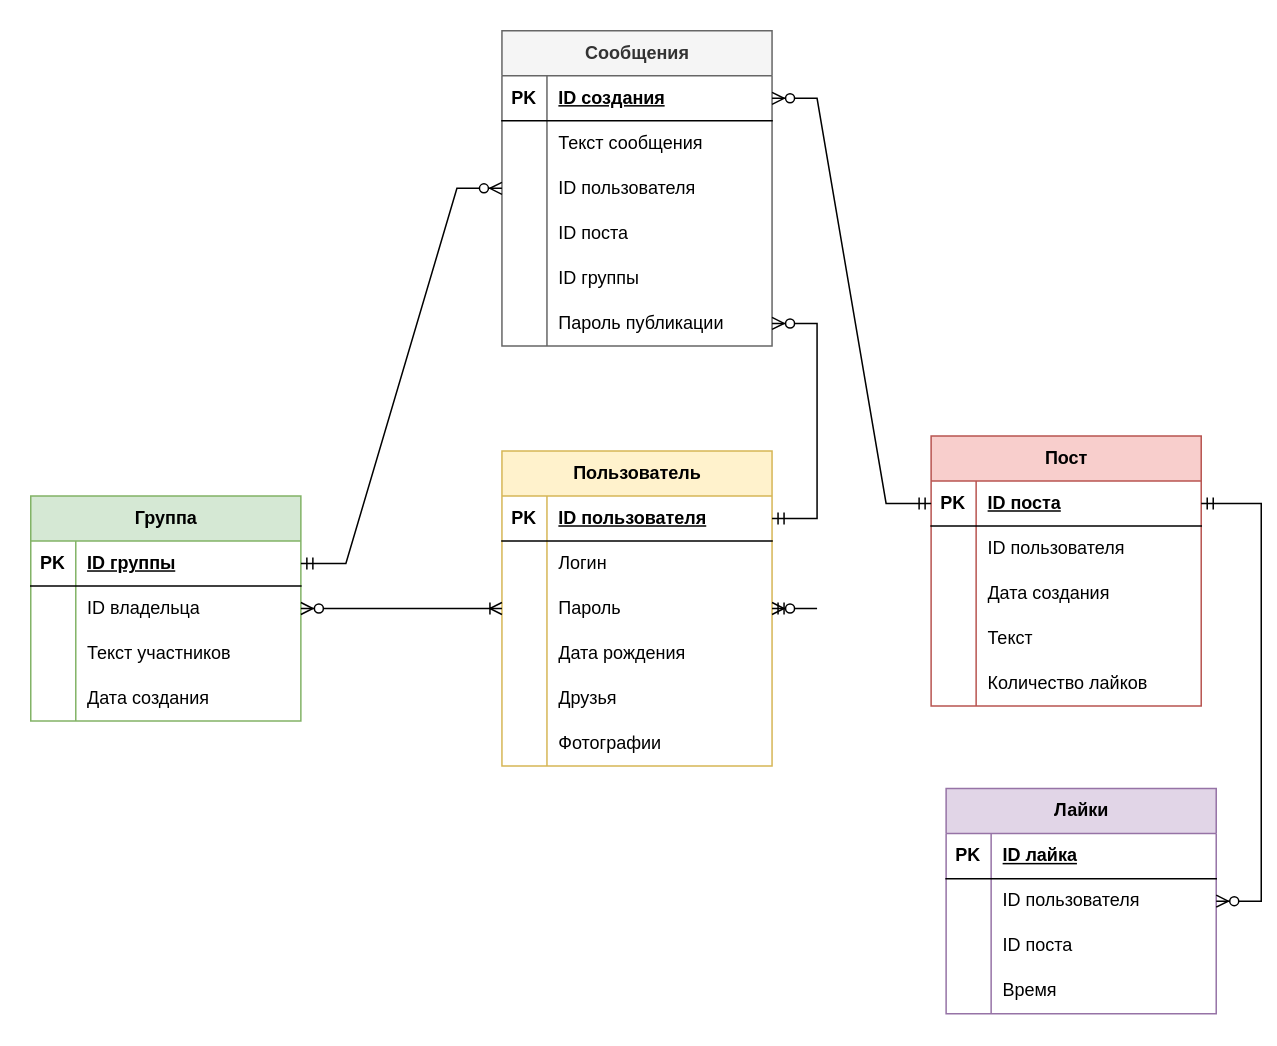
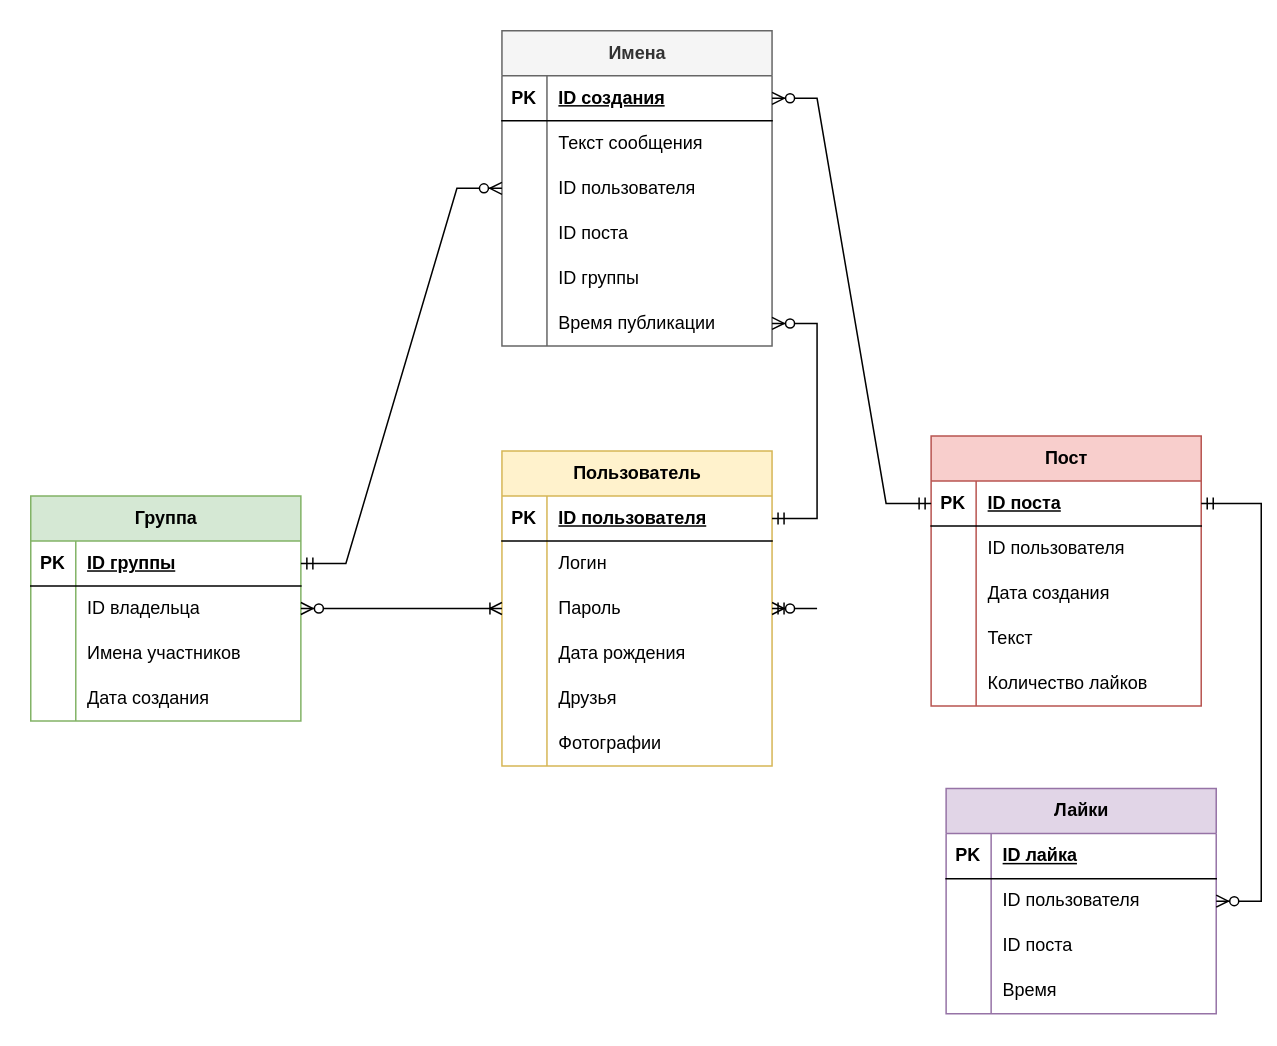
- <mxCell id="52" value="Сообщения" style="shape=table;startSize=30;container=1;collapsible=1;childLayout=tableLayout;fixedRows=1;rowLines=0;fontStyle=1;align=center;resizeLast=1;html=1;fillColor=#f5f5f5;fontColor=#333333;strokeColor=#666666;" parent="1" vertex="1"><mxGeometry x="334" y="20" width="180" height="210" as="geometry" /></mxCell>
+ <mxCell id="52" value="Имена" style="shape=table;startSize=30;container=1;collapsible=1;childLayout=tableLayout;fixedRows=1;rowLines=0;fontStyle=1;align=center;resizeLast=1;html=1;fillColor=#f5f5f5;fontColor=#333333;strokeColor=#666666;" parent="1" vertex="1"><mxGeometry x="334" y="20" width="180" height="210" as="geometry" /></mxCell>
- <mxCell id="70" value="Пароль публикации" style="shape=partialRectangle;connectable=0;fillColor=none;top=0;left=0;bottom=0;right=0;align=left;spacingLeft=6;overflow=hidden;whiteSpace=wrap;html=1;" parent="68" vertex="1"><mxGeometry x="30" width="150" height="30" as="geometry"><mxRectangle width="150" height="30" as="alternateBounds" /></mxGeometry></mxCell>
+ <mxCell id="70" value="Время публикации" style="shape=partialRectangle;connectable=0;fillColor=none;top=0;left=0;bottom=0;right=0;align=left;spacingLeft=6;overflow=hidden;whiteSpace=wrap;html=1;" parent="68" vertex="1"><mxGeometry x="30" width="150" height="30" as="geometry"><mxRectangle width="150" height="30" as="alternateBounds" /></mxGeometry></mxCell>
- <mxCell id="46" value="Текст участников" style="shape=partialRectangle;connectable=0;fillColor=none;top=0;left=0;bottom=0;right=0;align=left;spacingLeft=6;overflow=hidden;whiteSpace=wrap;html=1;" parent="44" vertex="1"><mxGeometry x="30" width="150" height="30" as="geometry"><mxRectangle width="150" height="30" as="alternateBounds" /></mxGeometry></mxCell>
+ <mxCell id="46" value="Имена участников" style="shape=partialRectangle;connectable=0;fillColor=none;top=0;left=0;bottom=0;right=0;align=left;spacingLeft=6;overflow=hidden;whiteSpace=wrap;html=1;" parent="44" vertex="1"><mxGeometry x="30" width="150" height="30" as="geometry"><mxRectangle width="150" height="30" as="alternateBounds" /></mxGeometry></mxCell>
